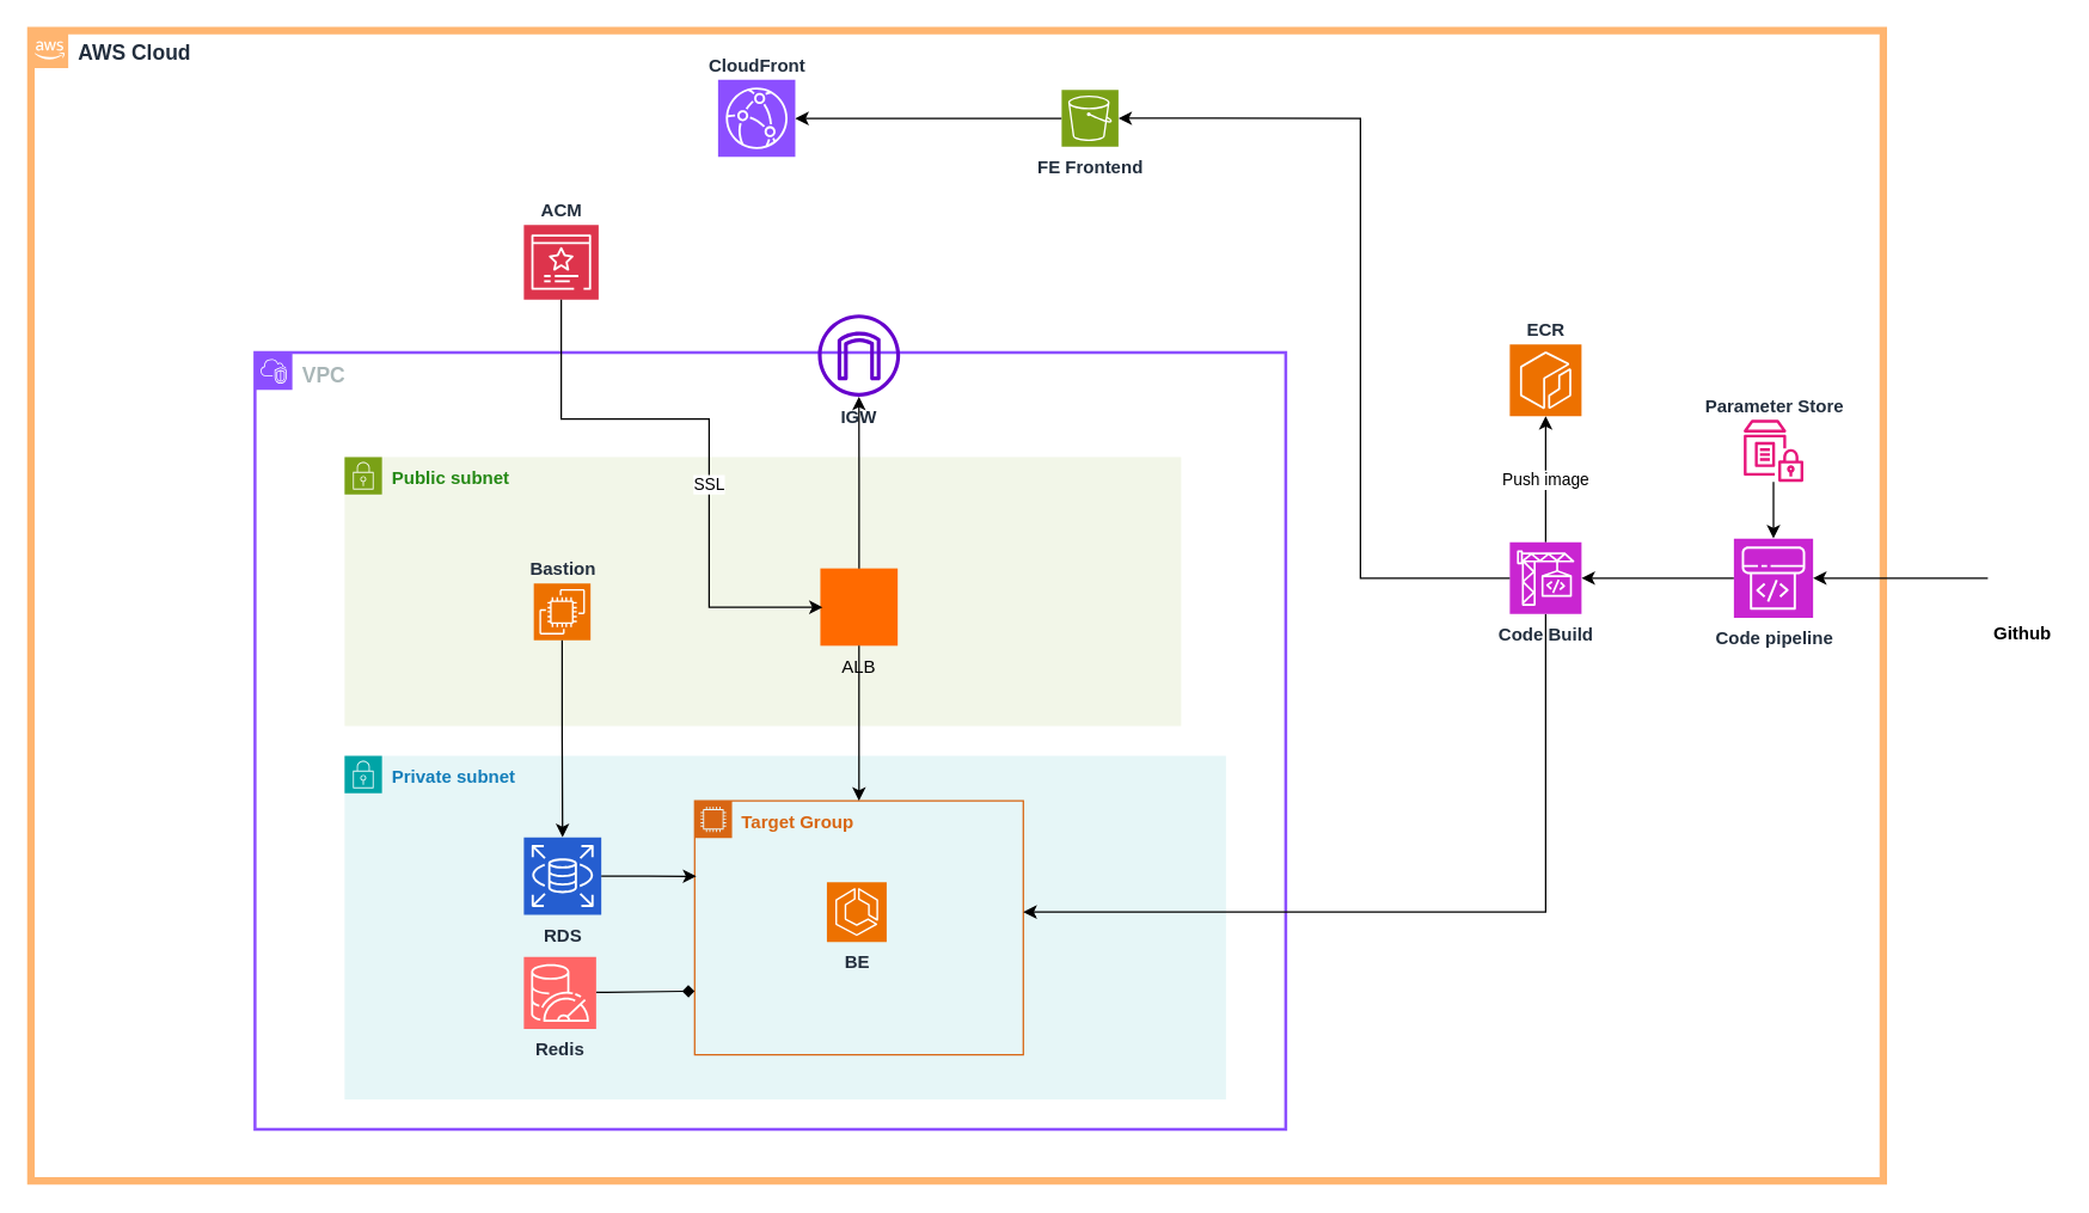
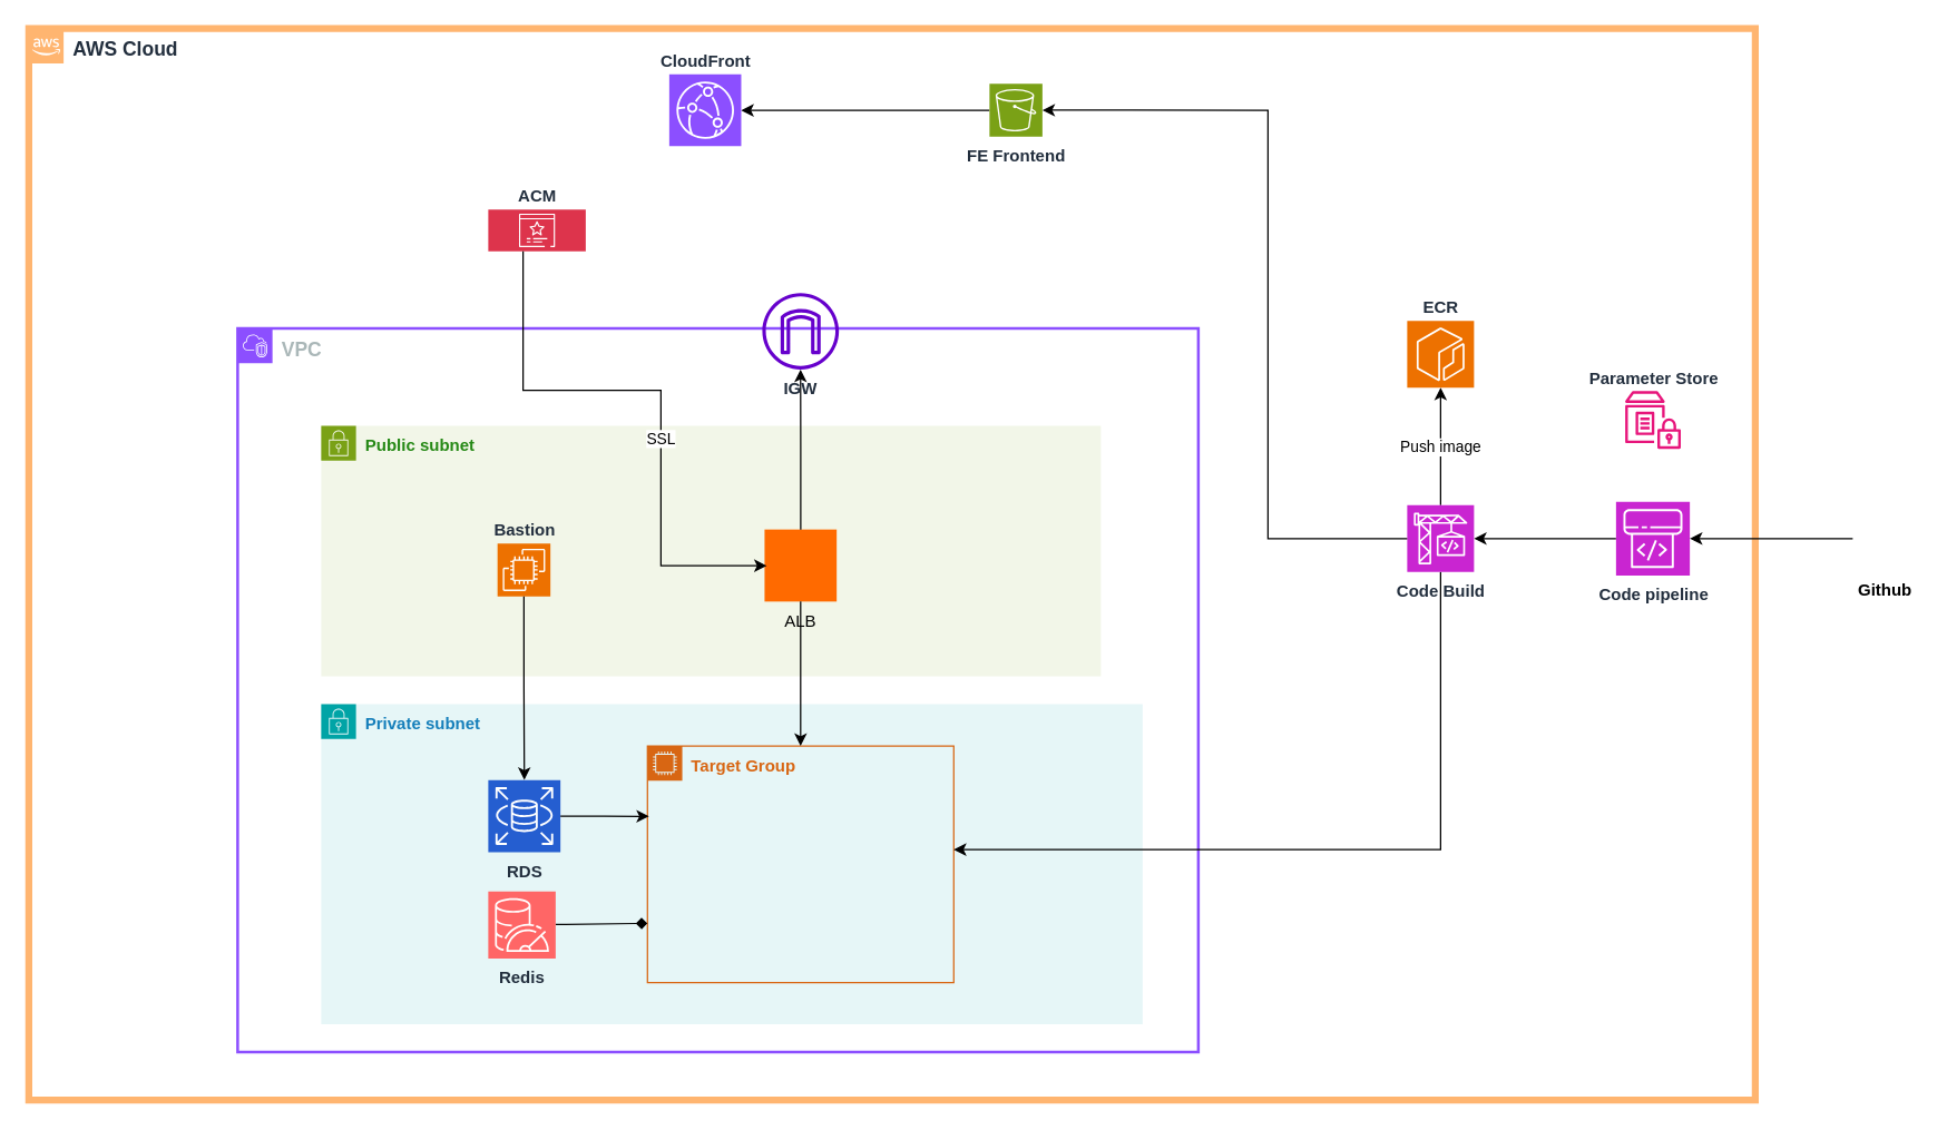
- <mxCell id="16" value="ACM" style="sketch=0;points=[[0,0,0],[0.25,0,0],[0.5,0,0],[0.75,0,0],[1,0,0],[0,1,0],[0.25,1,0],[0.5,1,0],[0.75,1,0],[1,1,0],[0,0.25,0],[0,0.5,0],[0,0.75,0],[1,0.25,0],[1,0.5,0],[1,0.75,0]];outlineConnect=0;fontColor=#232F3E;fillColor=#DD344C;strokeColor=#ffffff;dashed=0;verticalLabelPosition=top;verticalAlign=bottom;align=center;html=1;fontSize=12;fontStyle=1;aspect=fixed;shape=mxgraph.aws4.resourceIcon;resIcon=mxgraph.aws4.certificate_manager_3;labelPosition=center;" vertex="1" parent="2"><mxGeometry x="330" y="130" width="50" height="50" as="geometry" /></mxCell>
+ <mxCell id="16" value="ACM" style="sketch=0;points=[[0,0,0],[0.25,0,0],[0.5,0,0],[0.75,0,0],[1,0,0],[0,1,0],[0.25,1,0],[0.5,1,0],[0.75,1,0],[1,1,0],[0,0.25,0],[0,0.5,0],[0,0.75,0],[1,0.25,0],[1,0.5,0],[1,0.75,0]];outlineConnect=0;fontColor=#232F3E;fillColor=#DD344C;strokeColor=#ffffff;dashed=0;verticalLabelPosition=top;verticalAlign=bottom;align=center;html=1;fontSize=12;fontStyle=1;aspect=fixed;shape=mxgraph.aws4.resourceIcon;resIcon=mxgraph.aws4.certificate_manager_3;labelPosition=center;" vertex="1" parent="2"><mxGeometry x="330" y="130" width="70" height="30" as="geometry" /></mxCell>
- <mxCell id="17" style="edgeStyle=orthogonalEdgeStyle;rounded=0;orthogonalLoop=1;jettySize=auto;html=1;" edge="1" parent="2" source="18" target="20"><mxGeometry relative="1" as="geometry" /></mxCell>
- <mxCell id="9" value="BE" style="sketch=0;points=[[0,0,0],[0.25,0,0],[0.5,0,0],[0.75,0,0],[1,0,0],[0,1,0],[0.25,1,0],[0.5,1,0],[0.75,1,0],[1,1,0],[0,0.25,0],[0,0.5,0],[0,0.75,0],[1,0.25,0],[1,0.5,0],[1,0.75,0]];outlineConnect=0;fontColor=#232F3E;fillColor=#ED7100;strokeColor=#ffffff;dashed=0;verticalLabelPosition=bottom;verticalAlign=top;align=center;html=1;fontSize=12;fontStyle=1;aspect=fixed;shape=mxgraph.aws4.resourceIcon;resIcon=mxgraph.aws4.ecs;" vertex="1" parent="8"><mxGeometry x="88.5" y="54.5" width="40" height="40" as="geometry" /></mxCell>
